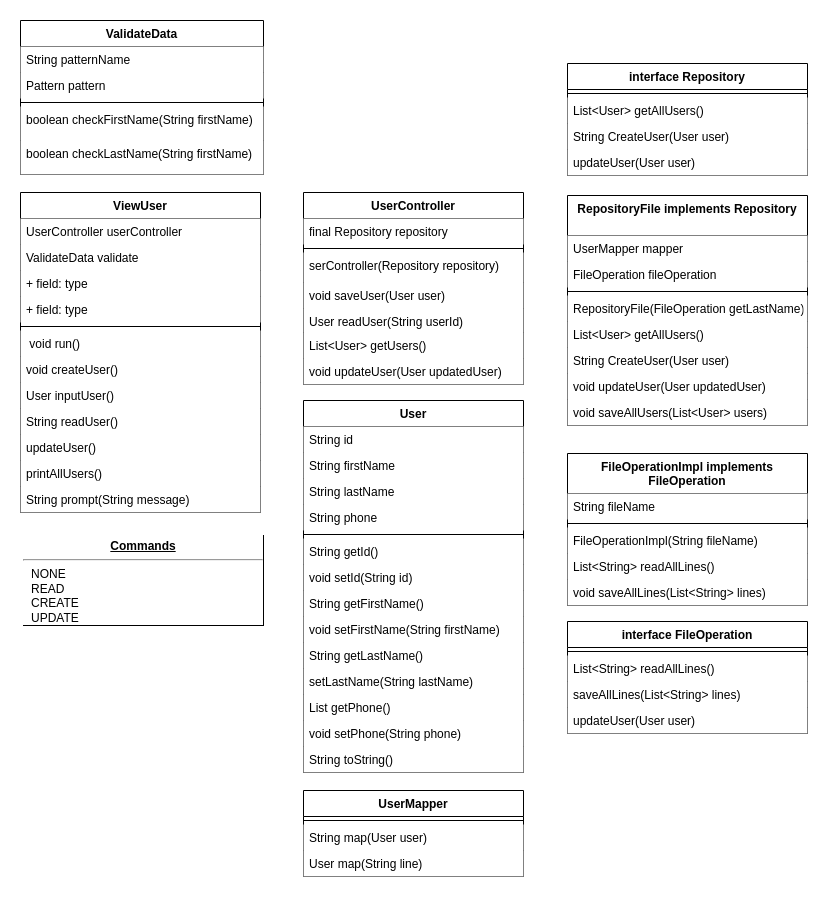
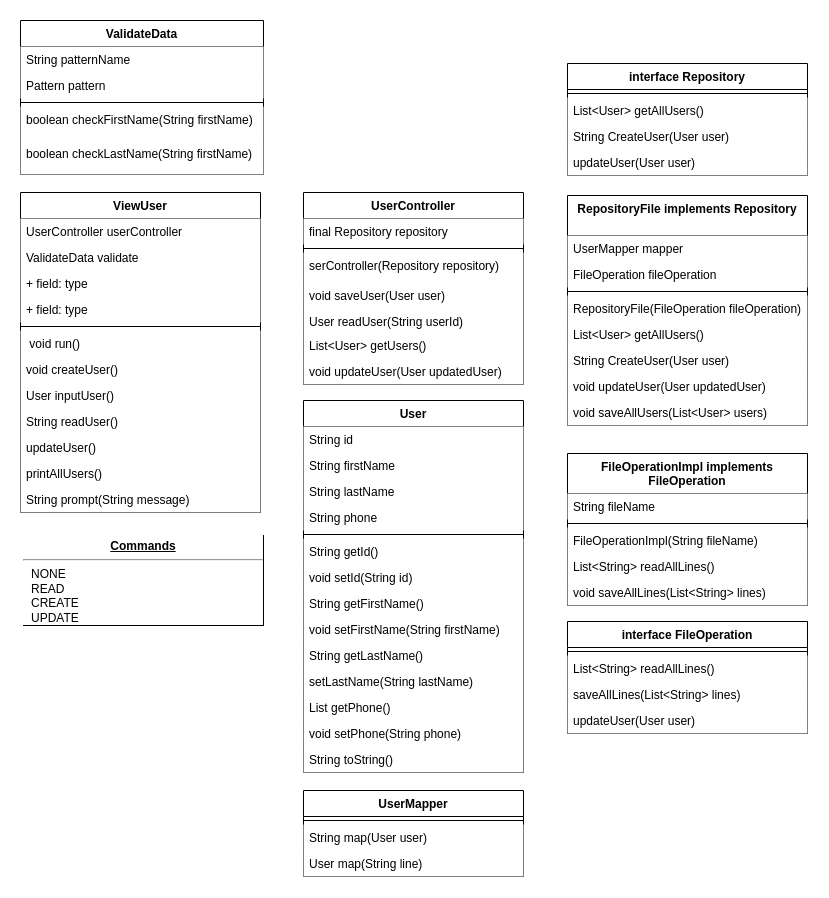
- <mxCell id="49" value="RepositoryFile(FileOperation getLastName)" style="text;strokeColor=none;fillColor=default;align=left;verticalAlign=top;spacingLeft=4;spacingRight=4;overflow=hidden;rotatable=0;points=[[0,0.5],[1,0.5]];portConstraint=eastwest;" parent="45" vertex="1"><mxGeometry y="100" width="240" height="26" as="geometry" /></mxCell>
+ <mxCell id="49" value="RepositoryFile(FileOperation fileOperation)" style="text;strokeColor=none;fillColor=default;align=left;verticalAlign=top;spacingLeft=4;spacingRight=4;overflow=hidden;rotatable=0;points=[[0,0.5],[1,0.5]];portConstraint=eastwest;" parent="45" vertex="1"><mxGeometry y="100" width="240" height="26" as="geometry" /></mxCell>
